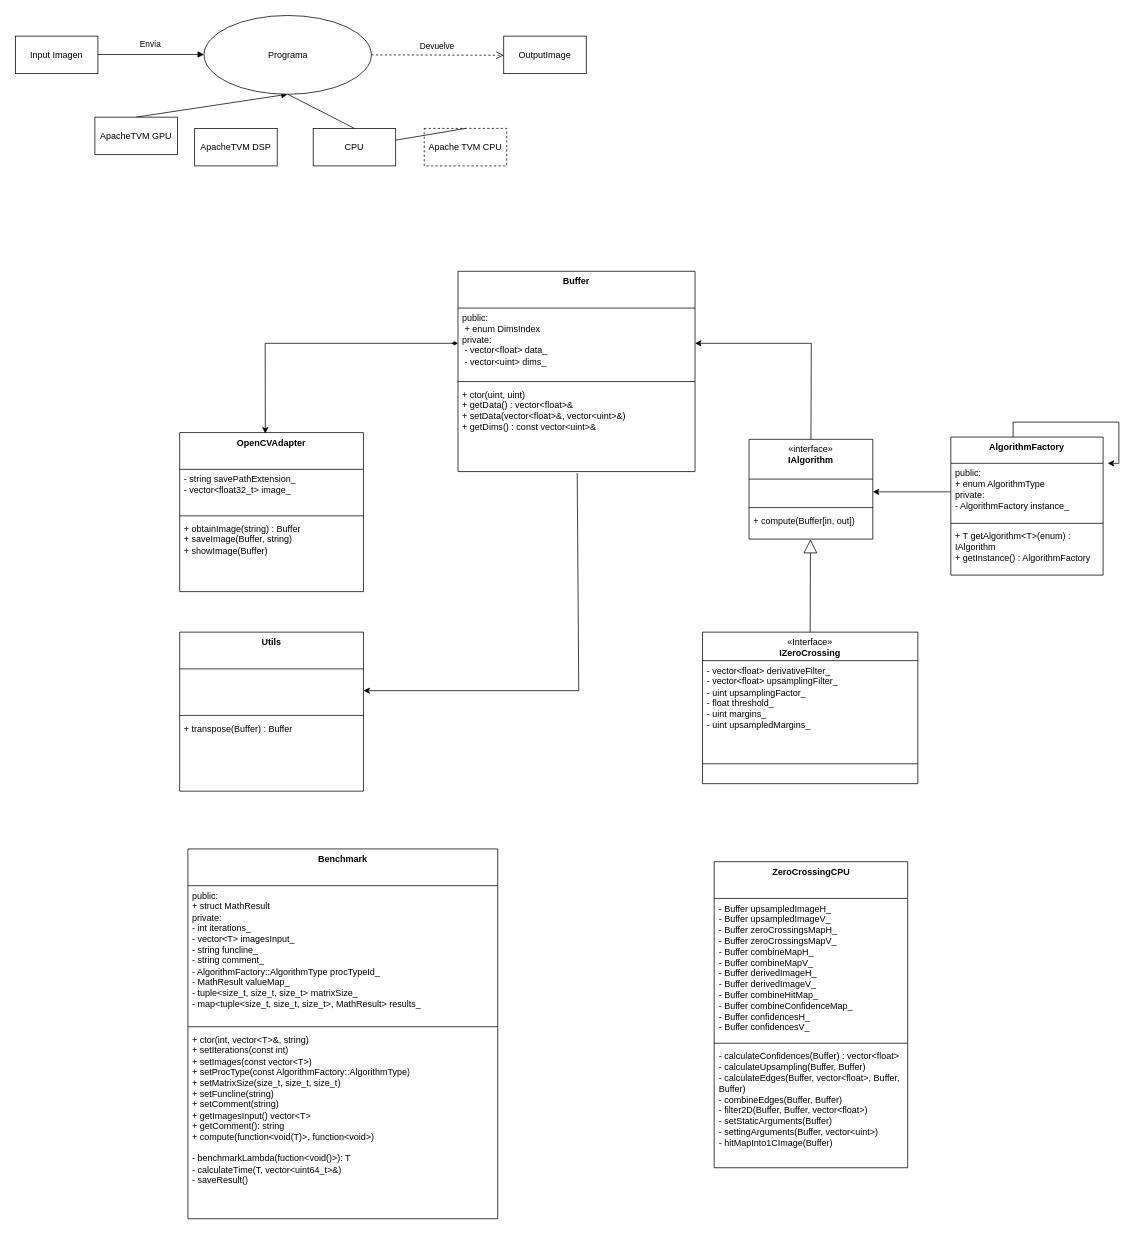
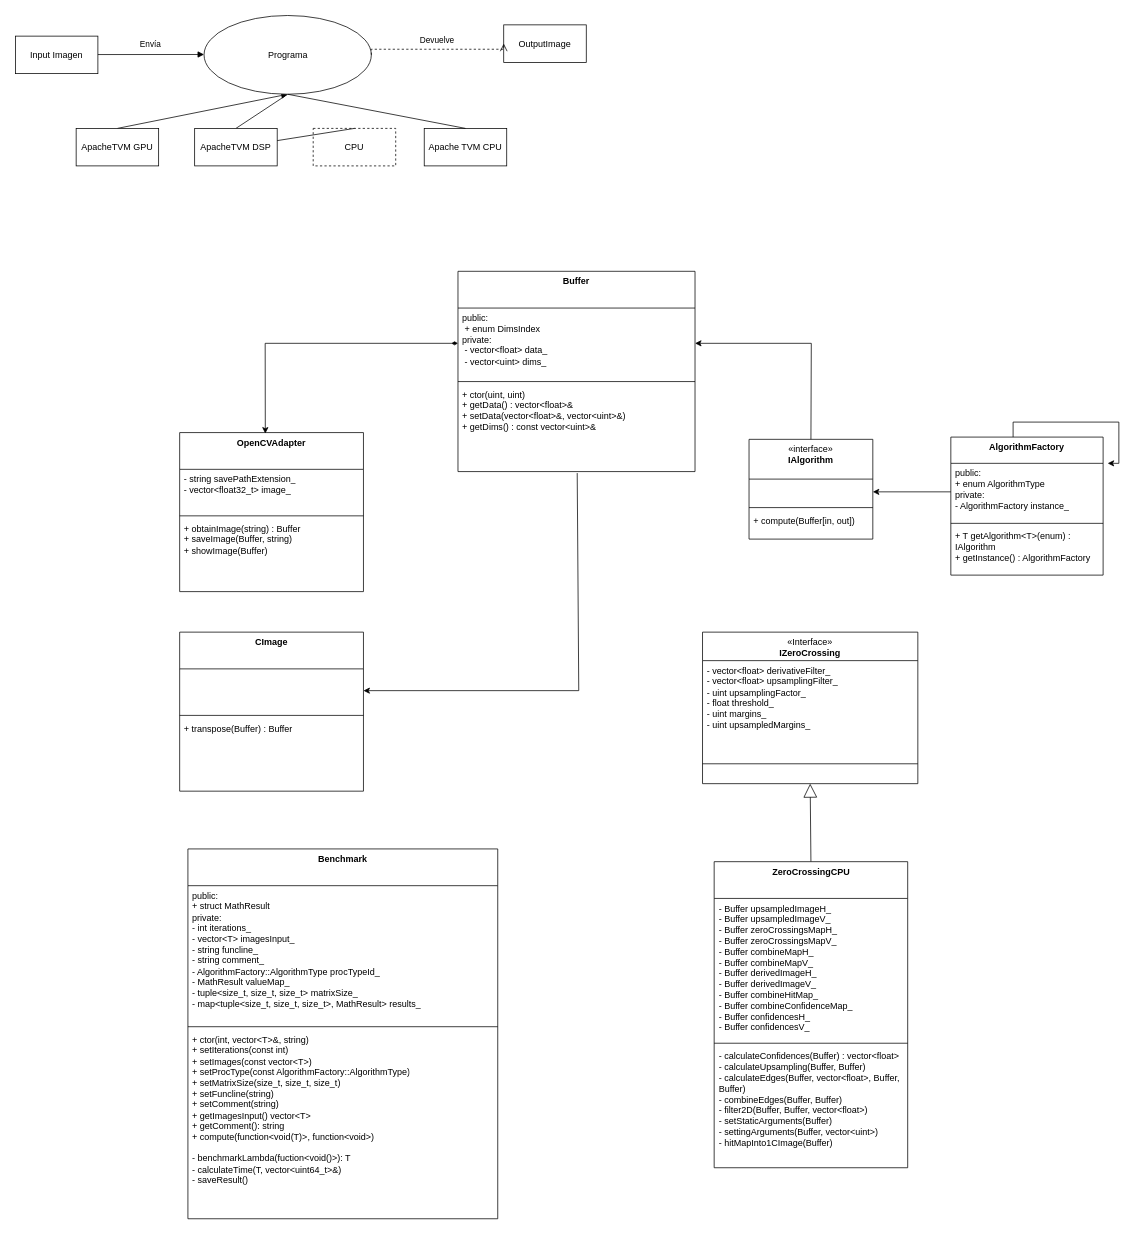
- <mxCell id="10" value="OutputImage" style="html=1;whiteSpace=wrap;" parent="1" vertex="1"><mxGeometry x="671" y="47.5" width="110" height="50" as="geometry" /></mxCell>
+ <mxCell id="10" value="OutputImage" style="html=1;whiteSpace=wrap;" parent="1" vertex="1"><mxGeometry x="671" y="32.5" width="110" height="50" as="geometry" /></mxCell>
+ <mxCell id="2" value="" style="endArrow=none;html=1;rounded=0;exitX=0.5;exitY=0;exitDx=0;exitDy=0;entryX=0.5;entryY=1;entryDx=0;entryDy=0;" parent="1" source="13" target="9" edge="1"><mxGeometry width="50" height="50" relative="1" as="geometry"><mxPoint x="405" y="228.5" as="sourcePoint" /><mxPoint x="384" y="127.5" as="targetPoint" /></mxGeometry></mxCell>
- <mxCell id="17" value="" style="endArrow=none;html=1;rounded=0;entryX=0.5;entryY=1;entryDx=0;entryDy=0;exitX=0.5;exitY=0;exitDx=0;exitDy=0;" parent="1" source="11" target="9" edge="1"><mxGeometry width="50" height="50" relative="1" as="geometry"><mxPoint x="255" y="180.5" as="sourcePoint" /><mxPoint x="393" y="135.5" as="targetPoint" /></mxGeometry></mxCell>
+ <mxCell id="17" value="" style="endArrow=none;html=1;rounded=0;exitX=0.5;exitY=0;exitDx=0;exitDy=0;" parent="1" source="11" target="13" edge="1"><mxGeometry width="50" height="50" relative="1" as="geometry"><mxPoint x="255" y="180.5" as="sourcePoint" /><mxPoint x="393" y="135.5" as="targetPoint" /></mxGeometry></mxCell>
- <mxCell id="18" value="" style="endArrow=none;html=1;rounded=0;exitX=0.5;exitY=0;exitDx=0;exitDy=0;" parent="1" source="14" target="11" edge="1"><mxGeometry width="50" height="50" relative="1" as="geometry"><mxPoint x="393" y="180.5" as="sourcePoint" /><mxPoint x="393" y="135.5" as="targetPoint" /></mxGeometry></mxCell>
+ <mxCell id="18" value="" style="endArrow=none;html=1;rounded=0;entryX=0.5;entryY=1;entryDx=0;entryDy=0;exitX=0.5;exitY=0;exitDx=0;exitDy=0;" parent="1" source="14" target="9" edge="1"><mxGeometry width="50" height="50" relative="1" as="geometry"><mxPoint x="393" y="180.5" as="sourcePoint" /><mxPoint x="393" y="135.5" as="targetPoint" /></mxGeometry></mxCell>
- <mxCell id="12" value="ApacheTVM GPU" style="html=1;whiteSpace=wrap;" parent="1" vertex="1"><mxGeometry x="126" y="155.5" width="110" height="50" as="geometry" /></mxCell>
+ <mxCell id="12" value="ApacheTVM GPU" style="html=1;whiteSpace=wrap;" parent="1" vertex="1"><mxGeometry x="101" y="170.5" width="110" height="50" as="geometry" /></mxCell>
- <mxCell id="11" value="CPU" style="html=1;whiteSpace=wrap;" parent="1" vertex="1"><mxGeometry x="417" y="170.5" width="110" height="50" as="geometry" /></mxCell>
+ <mxCell id="11" value="CPU" style="html=1;whiteSpace=wrap;dashed=1;" parent="1" vertex="1"><mxGeometry x="417" y="170.5" width="110" height="50" as="geometry" /></mxCell>
- <mxCell id="14" value="Apache TVM CPU" style="html=1;whiteSpace=wrap;dashed=1;" parent="1" vertex="1"><mxGeometry x="565" y="170.5" width="110" height="50" as="geometry" /></mxCell>
+ <mxCell id="14" value="Apache TVM CPU" style="html=1;whiteSpace=wrap;" parent="1" vertex="1"><mxGeometry x="565" y="170.5" width="110" height="50" as="geometry" /></mxCell>
- <mxCell id="26" value="&lt;br&gt;" style="endArrow=block;endSize=16;endFill=0;html=1;rounded=0;entryX=0.496;entryY=1.006;entryDx=0;entryDy=0;entryPerimeter=0;exitX=0.5;exitY=0;exitDx=0;exitDy=0;" parent="1" source="23" target="22" edge="1"><mxGeometry width="160" relative="1" as="geometry"><mxPoint x="1176" y="857" as="sourcePoint" /><mxPoint x="1176" y="744" as="targetPoint" /><Array as="points" /></mxGeometry></mxCell>
- <mxCell id="44" value="Utils" style="swimlane;fontStyle=1;align=center;verticalAlign=top;childLayout=stackLayout;horizontal=1;startSize=49;horizontalStack=0;resizeParent=1;resizeParentMax=0;resizeLast=0;collapsible=1;marginBottom=0;whiteSpace=wrap;html=1;" parent="1" vertex="1"><mxGeometry x="239" y="842" width="245" height="212" as="geometry"><mxRectangle x="-70" y="40" width="94" height="41" as="alternateBounds" /></mxGeometry></mxCell>
+ <mxCell id="44" value="CImage" style="swimlane;fontStyle=1;align=center;verticalAlign=top;childLayout=stackLayout;horizontal=1;startSize=49;horizontalStack=0;resizeParent=1;resizeParentMax=0;resizeLast=0;collapsible=1;marginBottom=0;whiteSpace=wrap;html=1;" parent="1" vertex="1"><mxGeometry x="239" y="842" width="245" height="212" as="geometry"><mxRectangle x="-70" y="40" width="94" height="41" as="alternateBounds" /></mxGeometry></mxCell>
+ <mxCell id="39" value="&lt;br&gt;" style="endArrow=block;endSize=16;endFill=0;html=1;rounded=0;entryX=0.5;entryY=1;entryDx=0;entryDy=0;exitX=0.5;exitY=0;exitDx=0;exitDy=0;" parent="1" source="40" target="23" edge="1"><mxGeometry width="160" relative="1" as="geometry"><mxPoint x="1078" y="1287" as="sourcePoint" /><mxPoint x="1077.917" y="1181.96" as="targetPoint" /><Array as="points" /></mxGeometry></mxCell>
